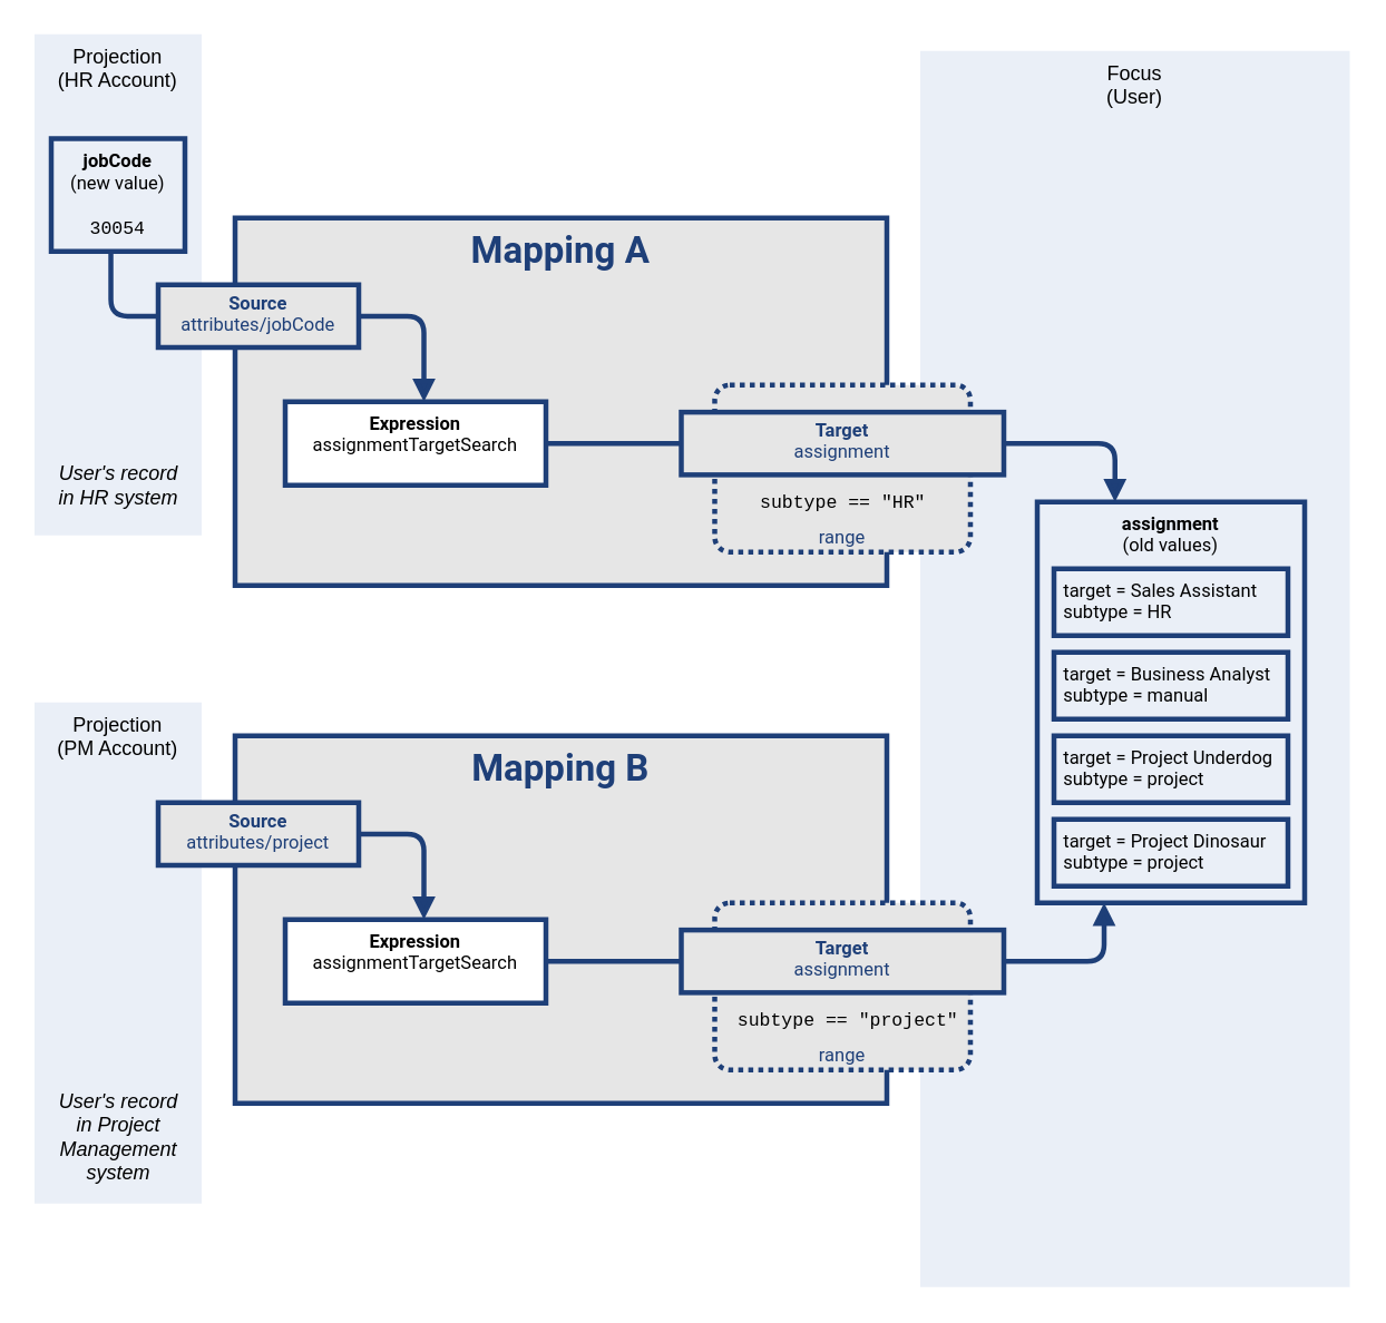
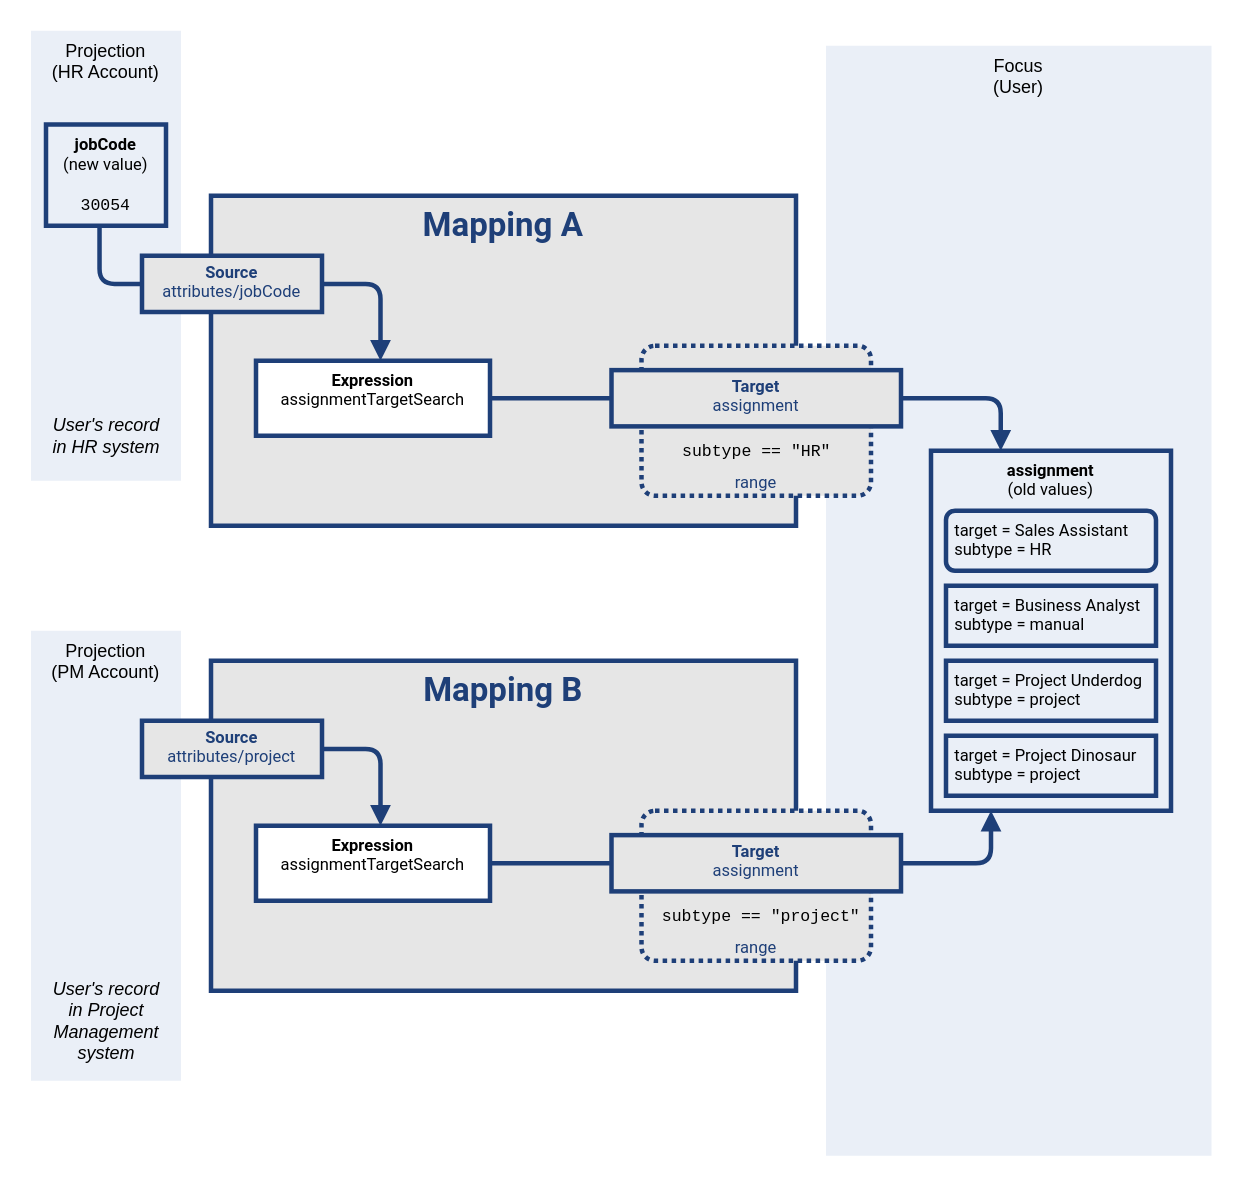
- <mxCell id="16" value="&lt;div&gt;&lt;span style=&quot;font-weight: 400&quot;&gt;target = Sales Assistant&lt;/span&gt;&lt;/div&gt;&lt;span style=&quot;font-weight: 400&quot;&gt;&lt;div&gt;&lt;span&gt;subtype = HR&lt;/span&gt;&lt;/div&gt;&lt;/span&gt;" style="rounded=0;whiteSpace=wrap;html=1;strokeWidth=3;perimeterSpacing=0;glass=0;fontFamily=Roboto;fontSource=https%3A%2F%2Ffonts.googleapis.com%2Fcss%3Ffamily%3DRoboto;fontSize=11;fontStyle=1;spacing=2;strokeColor=#1E3F78;verticalAlign=top;fillColor=#EAEFF7;align=left;spacingLeft=4;" parent="1" vertex="1"><mxGeometry x="630" y="340" width="140" height="40" as="geometry" /></mxCell>
+ <mxCell id="16" value="&lt;div&gt;&lt;span style=&quot;font-weight: 400&quot;&gt;target = Sales Assistant&lt;/span&gt;&lt;/div&gt;&lt;span style=&quot;font-weight: 400&quot;&gt;&lt;div&gt;&lt;span&gt;subtype = HR&lt;/span&gt;&lt;/div&gt;&lt;/span&gt;" style="whiteSpace=wrap;html=1;strokeWidth=3;perimeterSpacing=0;glass=0;fontFamily=Roboto;fontSource=https%3A%2F%2Ffonts.googleapis.com%2Fcss%3Ffamily%3DRoboto;fontSize=11;fontStyle=1;spacing=2;strokeColor=#1E3F78;verticalAlign=top;fillColor=#EAEFF7;align=left;spacingLeft=4;rounded=1;" parent="1" vertex="1"><mxGeometry x="630" y="340" width="140" height="40" as="geometry" /></mxCell>
